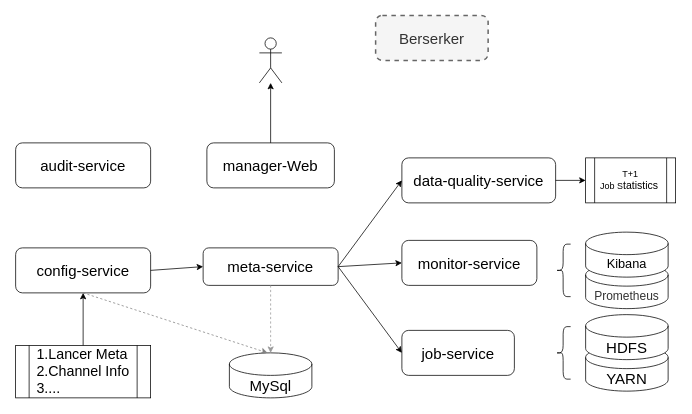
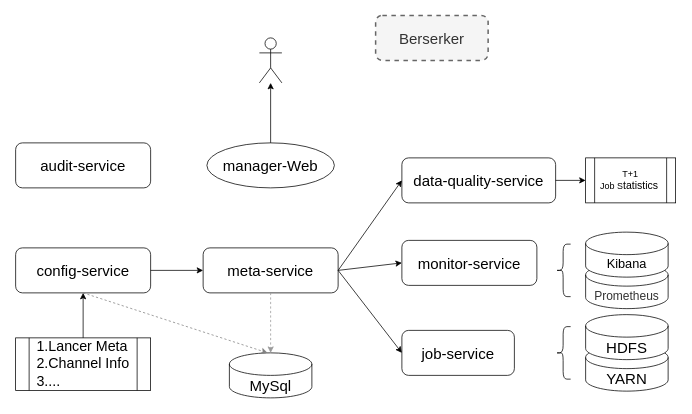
- <mxCell id="2" value="&lt;font style=&quot;font-size: 20px&quot;&gt;manager-Web&lt;/font&gt;" style="rounded=1;whiteSpace=wrap;html=1;" vertex="1" parent="1"><mxGeometry x="275" y="190" width="170" height="60" as="geometry" /></mxCell>
+ <mxCell id="2" value="&lt;font style=&quot;font-size: 20px&quot;&gt;manager-Web&lt;/font&gt;" style="ellipse;whiteSpace=wrap;html=1;" vertex="1" parent="1"><mxGeometry x="275" y="190" width="170" height="60" as="geometry" /></mxCell>
- <mxCell id="9" value="&lt;font style=&quot;font-size: 20px&quot;&gt;meta-service&lt;/font&gt;" style="rounded=1;whiteSpace=wrap;html=1;strokeColor=#000000;strokeWidth=1;" vertex="1" parent="1"><mxGeometry x="270" y="330" width="180" height="50" as="geometry" /></mxCell>
+ <mxCell id="9" value="&lt;font style=&quot;font-size: 20px&quot;&gt;meta-service&lt;/font&gt;" style="rounded=1;whiteSpace=wrap;html=1;strokeColor=#000000;strokeWidth=1;" vertex="1" parent="1"><mxGeometry x="270" y="330" width="180" height="60" as="geometry" /></mxCell>
- <mxCell id="14" value="&lt;div style=&quot;text-align: left&quot;&gt;&lt;span style=&quot;font-size: 19px&quot;&gt;1.Lancer Meta&lt;/span&gt;&lt;/div&gt;&lt;font style=&quot;font-size: 19px&quot;&gt;&lt;div style=&quot;text-align: left&quot;&gt;&lt;span&gt;2.Channel Info&lt;/span&gt;&lt;/div&gt;&lt;div style=&quot;text-align: left&quot;&gt;&lt;span&gt;3....&lt;/span&gt;&lt;/div&gt;&lt;/font&gt;" style="shape=process;whiteSpace=wrap;html=1;backgroundOutline=1;strokeColor=#000000;strokeWidth=1;" vertex="1" parent="1"><mxGeometry x="20" y="460" width="180" height="70" as="geometry" /></mxCell>
+ <mxCell id="14" value="&lt;div style=&quot;text-align: left&quot;&gt;&lt;span style=&quot;font-size: 19px&quot;&gt;1.Lancer Meta&lt;/span&gt;&lt;/div&gt;&lt;font style=&quot;font-size: 19px&quot;&gt;&lt;div style=&quot;text-align: left&quot;&gt;&lt;span&gt;2.Channel Info&lt;/span&gt;&lt;/div&gt;&lt;div style=&quot;text-align: left&quot;&gt;&lt;span&gt;3....&lt;/span&gt;&lt;/div&gt;&lt;/font&gt;" style="shape=process;whiteSpace=wrap;html=1;backgroundOutline=1;strokeColor=#000000;strokeWidth=1;" vertex="1" parent="1"><mxGeometry x="20" y="450" width="180" height="70" as="geometry" /></mxCell>
